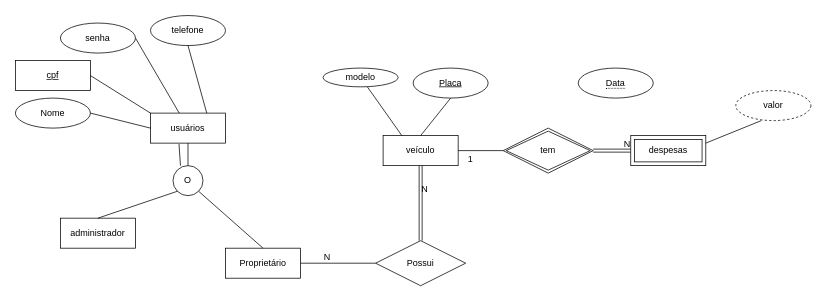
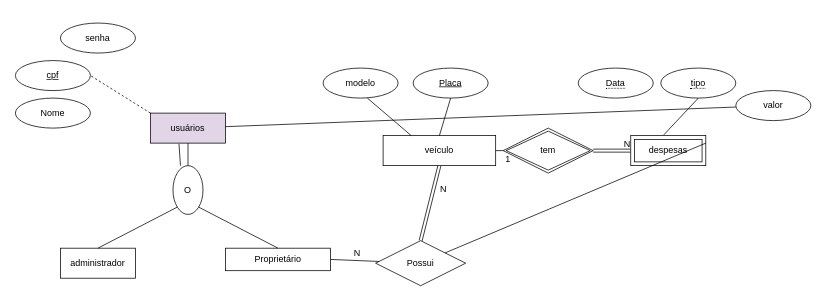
- <mxCell id="9" value="telefone" style="ellipse;whiteSpace=wrap;html=1;align=center;" parent="1" vertex="1"><mxGeometry x="200" y="20" width="100" height="40" as="geometry" /></mxCell>
- <mxCell id="3" value="cpf" style="whiteSpace=wrap;html=1;align=center;fontStyle=4;rounded=0;" parent="1" vertex="1"><mxGeometry x="20" y="80" width="100" height="40" as="geometry" /></mxCell>
+ <mxCell id="3" value="cpf" style="ellipse;whiteSpace=wrap;html=1;align=center;fontStyle=4;" parent="1" vertex="1"><mxGeometry x="20" y="80" width="100" height="40" as="geometry" /></mxCell>
- <mxCell id="5" value="" style="endArrow=none;html=1;rounded=0;entryX=1;entryY=0.5;entryDx=0;entryDy=0;" parent="1" source="2" target="7" edge="1"><mxGeometry relative="1" as="geometry"><mxPoint x="250" y="130" as="sourcePoint" /><mxPoint x="310" y="90" as="targetPoint" /></mxGeometry></mxCell>
+ <mxCell id="5" value="" style="endArrow=none;html=1;rounded=0;" parent="1" source="2" target="37" edge="1"><mxGeometry relative="1" as="geometry"><mxPoint x="250" y="130" as="sourcePoint" /><mxPoint x="310" y="90" as="targetPoint" /></mxGeometry></mxCell>
- <mxCell id="19" value="modelo" style="ellipse;whiteSpace=wrap;html=1;align=center;" parent="1" vertex="1"><mxGeometry x="430" y="90" width="100" height="25" as="geometry" /></mxCell>
+ <mxCell id="19" value="modelo" style="ellipse;whiteSpace=wrap;html=1;align=center;" parent="1" vertex="1"><mxGeometry x="430" y="90" width="100" height="40" as="geometry" /></mxCell>
- <mxCell id="10" value="" style="endArrow=none;html=1;rounded=0;exitX=0.75;exitY=0;exitDx=0;exitDy=0;entryX=0.5;entryY=1;entryDx=0;entryDy=0;" parent="1" source="2" target="9" edge="1"><mxGeometry relative="1" as="geometry"><mxPoint x="280" y="310" as="sourcePoint" /><mxPoint x="440" y="310" as="targetPoint" /></mxGeometry></mxCell>
+ <mxCell id="35" value="&lt;span style=&quot;border-bottom: 1px dotted&quot;&gt;tipo&lt;/span&gt;" style="ellipse;whiteSpace=wrap;html=1;align=center;" parent="1" vertex="1"><mxGeometry x="880" y="90" width="100" height="40" as="geometry" /></mxCell>
- <mxCell id="4" value="" style="endArrow=none;html=1;rounded=0;entryX=1;entryY=0.5;entryDx=0;entryDy=0;exitX=0;exitY=0;exitDx=0;exitDy=0;" parent="1" source="2" target="3" edge="1"><mxGeometry relative="1" as="geometry"><mxPoint x="200" y="128" as="sourcePoint" /><mxPoint x="370" y="100" as="targetPoint" /></mxGeometry></mxCell>
+ <mxCell id="4" value="" style="endArrow=none;html=1;rounded=0;entryX=1;entryY=0.5;entryDx=0;entryDy=0;exitX=0;exitY=0;exitDx=0;exitDy=0;dashed=1;" parent="1" source="2" target="3" edge="1"><mxGeometry relative="1" as="geometry"><mxPoint x="200" y="128" as="sourcePoint" /><mxPoint x="370" y="100" as="targetPoint" /></mxGeometry></mxCell>
- <mxCell id="37" value="valor" style="ellipse;whiteSpace=wrap;html=1;align=center;dashed=1;" parent="1" vertex="1"><mxGeometry x="980" y="120" width="100" height="40" as="geometry" /></mxCell>
+ <mxCell id="37" value="valor" style="ellipse;whiteSpace=wrap;html=1;align=center;" parent="1" vertex="1"><mxGeometry x="980" y="120" width="100" height="40" as="geometry" /></mxCell>
+ <mxCell id="36" value="" style="endArrow=none;html=1;rounded=0;entryX=0.5;entryY=1;entryDx=0;entryDy=0;exitX=0.44;exitY=-0.025;exitDx=0;exitDy=0;exitPerimeter=0;" parent="1" source="33" target="35" edge="1"><mxGeometry relative="1" as="geometry"><mxPoint x="860" y="140" as="sourcePoint" /><mxPoint x="1020" y="140" as="targetPoint" /></mxGeometry></mxCell>
- <mxCell id="8" value="" style="endArrow=none;html=1;rounded=0;exitX=1;exitY=0.5;exitDx=0;exitDy=0;entryX=0;entryY=0.5;entryDx=0;entryDy=0;" parent="1" source="6" target="2" edge="1"><mxGeometry relative="1" as="geometry"><mxPoint x="270" y="300" as="sourcePoint" /><mxPoint x="430" y="300" as="targetPoint" /></mxGeometry></mxCell>
- <mxCell id="2" value="usuários" style="whiteSpace=wrap;html=1;align=center;" parent="1" vertex="1"><mxGeometry x="200" y="150" width="100" height="40" as="geometry" /></mxCell>
+ <mxCell id="2" value="usuários" style="whiteSpace=wrap;html=1;align=center;fillColor=#e1d5e7;" parent="1" vertex="1"><mxGeometry x="200" y="150" width="100" height="40" as="geometry" /></mxCell>
- <mxCell id="38" value="" style="endArrow=none;html=1;rounded=0;entryX=0.34;entryY=1;entryDx=0;entryDy=0;entryPerimeter=0;exitX=1;exitY=0.25;exitDx=0;exitDy=0;" parent="1" source="33" target="37" edge="1"><mxGeometry relative="1" as="geometry"><mxPoint x="690" y="270" as="sourcePoint" /><mxPoint x="850" y="270" as="targetPoint" /></mxGeometry></mxCell>
+ <mxCell id="38" value="" style="endArrow=none;html=1;rounded=0;exitX=1;exitY=0.25;exitDx=0;exitDy=0;" parent="1" source="33" target="23" edge="1"><mxGeometry relative="1" as="geometry"><mxPoint x="690" y="270" as="sourcePoint" /><mxPoint x="850" y="270" as="targetPoint" /></mxGeometry></mxCell>
- <mxCell id="18" value="veículo" style="whiteSpace=wrap;html=1;align=center;" parent="1" vertex="1"><mxGeometry x="510" y="180" width="100" height="40" as="geometry" /></mxCell>
+ <mxCell id="18" value="veículo" style="whiteSpace=wrap;html=1;align=center;" parent="1" vertex="1"><mxGeometry x="510" y="180" width="150" height="40" as="geometry" /></mxCell>
- <mxCell id="11" value="O" style="ellipse;whiteSpace=wrap;html=1;align=center;" parent="1" vertex="1"><mxGeometry x="230" y="220" width="40" height="40" as="geometry" /></mxCell>
+ <mxCell id="11" value="O" style="ellipse;whiteSpace=wrap;html=1;align=center;" parent="1" vertex="1"><mxGeometry x="230" y="220" width="40" height="65" as="geometry" /></mxCell>
- <mxCell id="14" value="administrador" style="whiteSpace=wrap;html=1;align=center;" parent="1" vertex="1"><mxGeometry x="80" y="290" width="100" height="40" as="geometry" /></mxCell>
+ <mxCell id="14" value="administrador" style="whiteSpace=wrap;html=1;align=center;" parent="1" vertex="1"><mxGeometry x="80" y="330" width="100" height="40" as="geometry" /></mxCell>
- <mxCell id="16" value="Proprietário" style="whiteSpace=wrap;html=1;align=center;" parent="1" vertex="1"><mxGeometry x="300" y="330" width="100" height="40" as="geometry" /></mxCell>
+ <mxCell id="16" value="Proprietário" style="whiteSpace=wrap;html=1;align=center;" parent="1" vertex="1"><mxGeometry x="300" y="330" width="140" height="30" as="geometry" /></mxCell>
